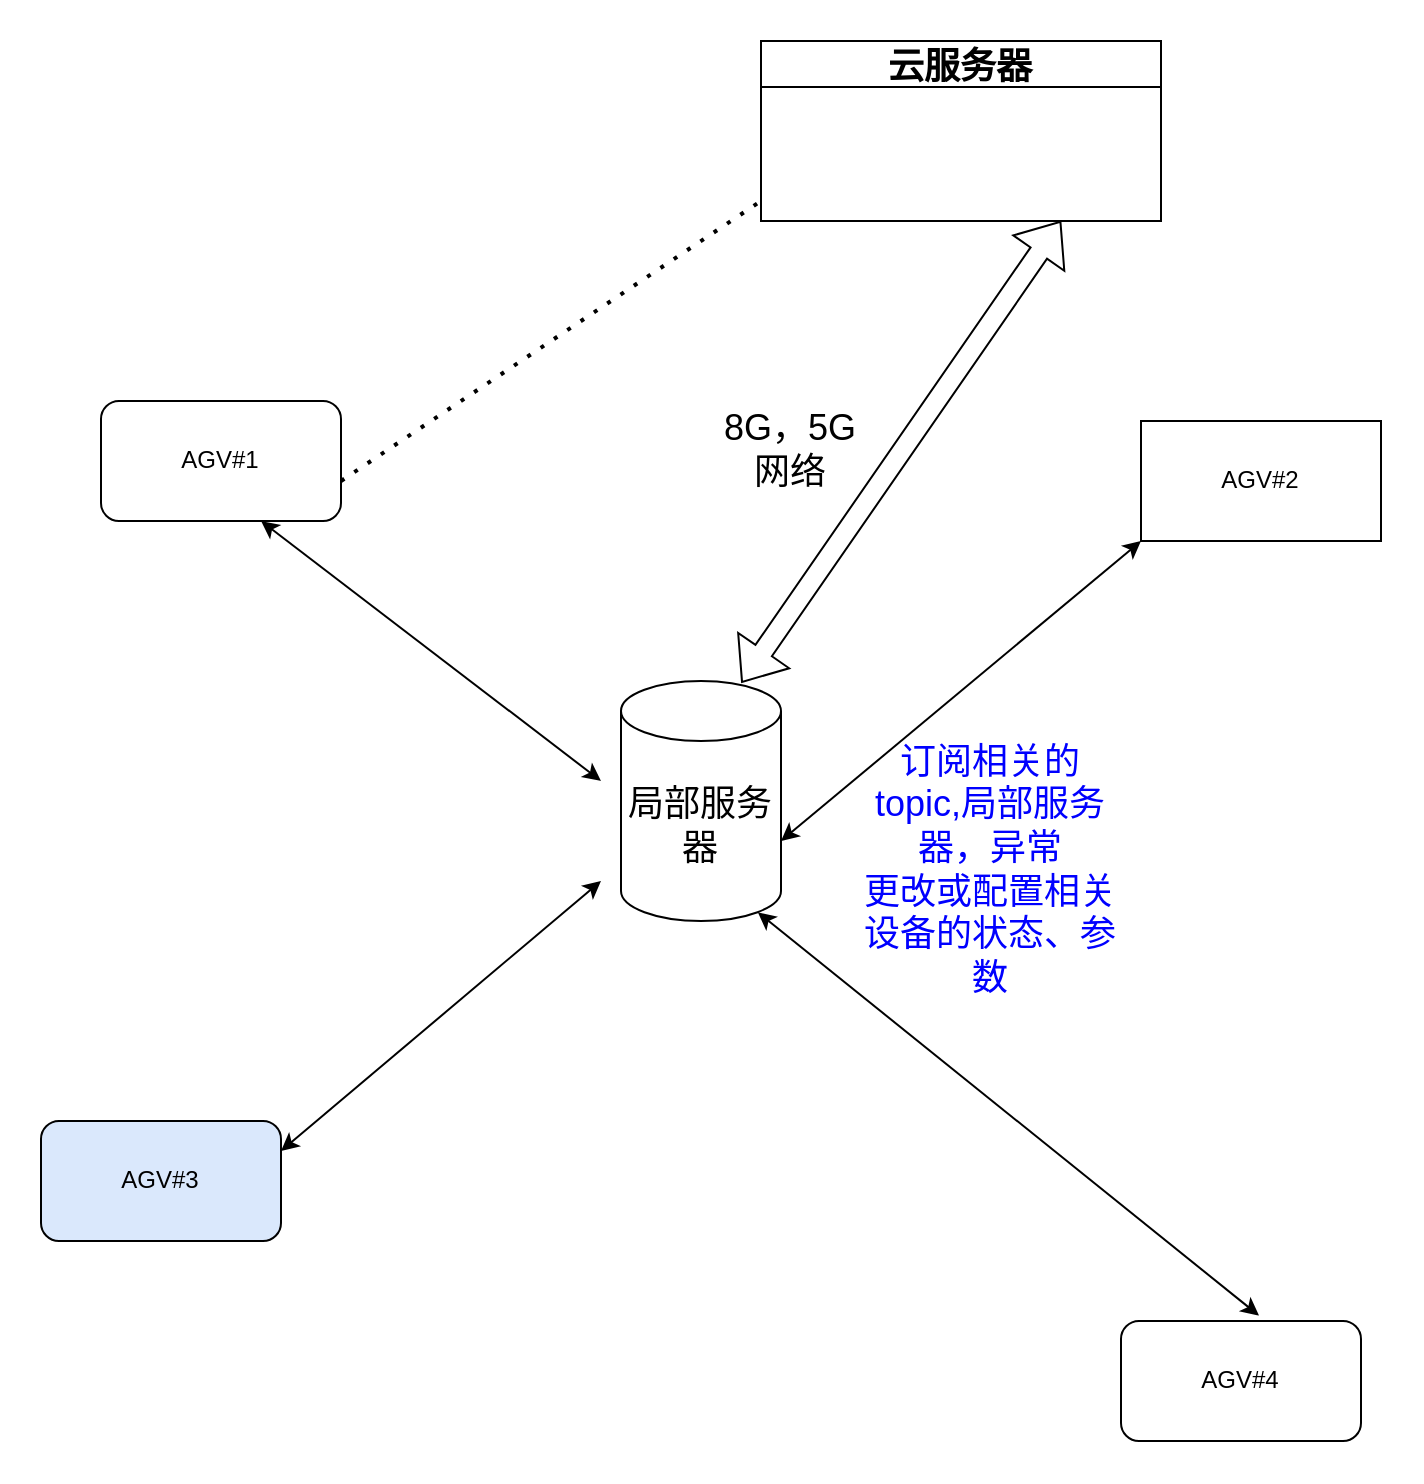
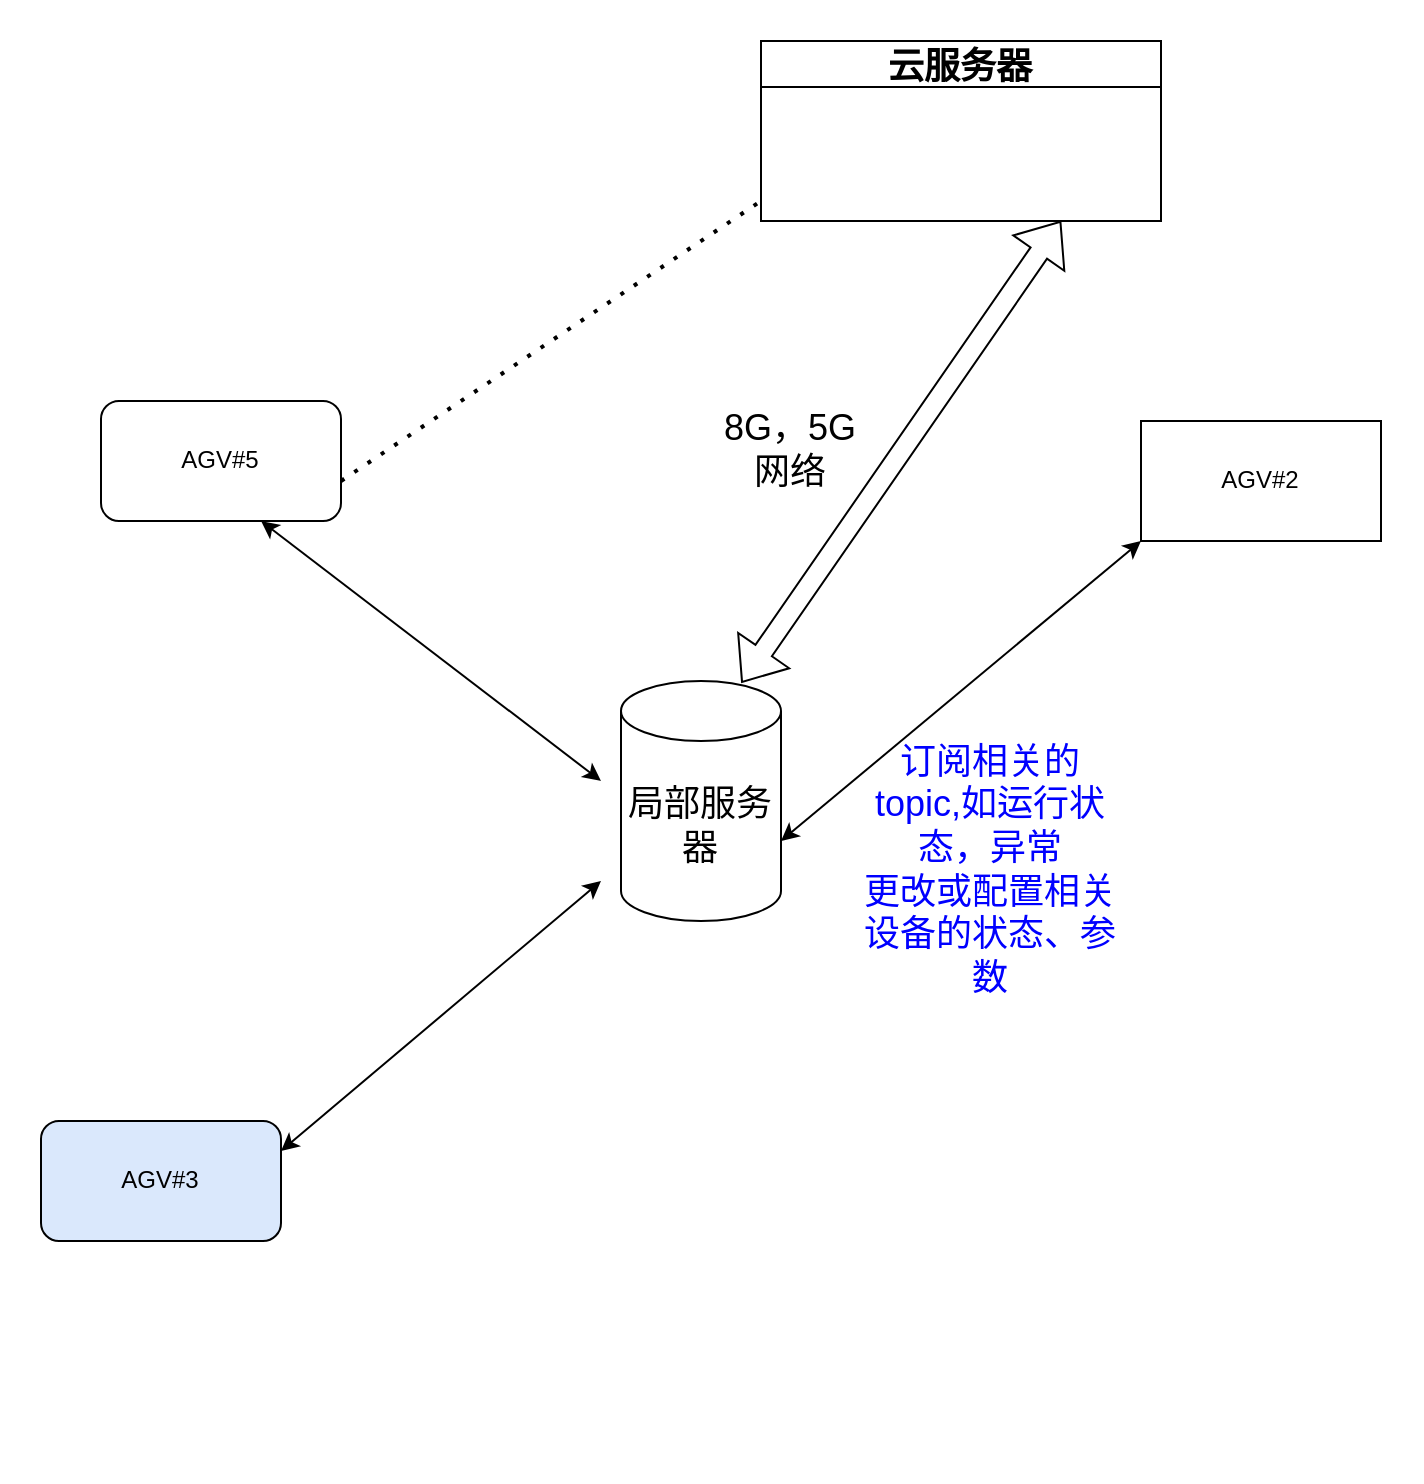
- <mxCell id="5" value="AGV#1" style="rounded=1;whiteSpace=wrap;html=1;" vertex="1" parent="1"><mxGeometry x="50" y="200" width="120" height="60" as="geometry" /></mxCell>
+ <mxCell id="5" value="AGV#5" style="rounded=1;whiteSpace=wrap;html=1;" vertex="1" parent="1"><mxGeometry x="50" y="200" width="120" height="60" as="geometry" /></mxCell>
- <mxCell id="11" value="&lt;font color=&quot;#0000ff&quot;&gt;订阅相关的topic,局部服务器，异常&lt;br&gt;更改或配置相关设备的状态、参数&lt;/font&gt;" style="text;html=1;strokeColor=none;fillColor=none;align=center;verticalAlign=middle;whiteSpace=wrap;rounded=0;fontSize=18;" vertex="1" parent="1"><mxGeometry x="430" y="380" width="130" height="110" as="geometry" /></mxCell>
+ <mxCell id="11" value="&lt;font color=&quot;#0000ff&quot;&gt;订阅相关的topic,如运行状态，异常&lt;br&gt;更改或配置相关设备的状态、参数&lt;/font&gt;" style="text;html=1;strokeColor=none;fillColor=none;align=center;verticalAlign=middle;whiteSpace=wrap;rounded=0;fontSize=18;" vertex="1" parent="1"><mxGeometry x="430" y="380" width="130" height="110" as="geometry" /></mxCell>
- <mxCell id="7" value="" style="endArrow=classic;startArrow=classic;html=1;rounded=0;exitX=0.575;exitY=-0.045;exitDx=0;exitDy=0;exitPerimeter=0;entryX=0.855;entryY=1;entryDx=0;entryDy=-4.35;entryPerimeter=0;" edge="1" parent="1" source="4" target="2"><mxGeometry width="50" height="50" relative="1" as="geometry"><mxPoint x="770" y="540" as="sourcePoint" /><mxPoint x="820" y="490" as="targetPoint" /></mxGeometry></mxCell>
- <mxCell id="4" value="&lt;span style=&quot;&quot;&gt;AGV#4&lt;/span&gt;" style="rounded=1;whiteSpace=wrap;html=1;" vertex="1" parent="1"><mxGeometry x="560" y="660" width="120" height="60" as="geometry" /></mxCell>
